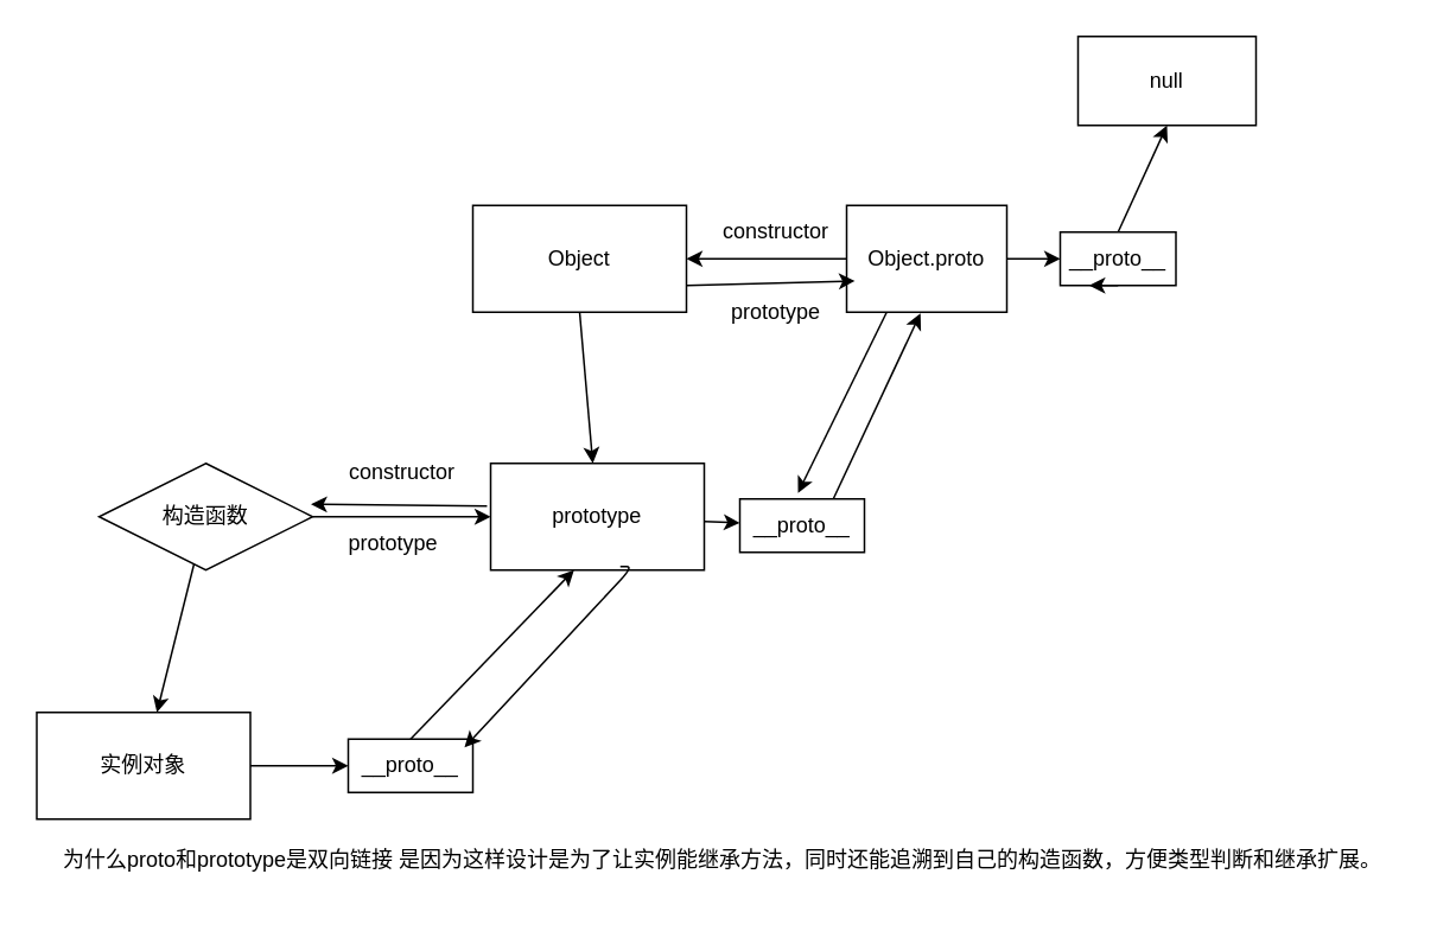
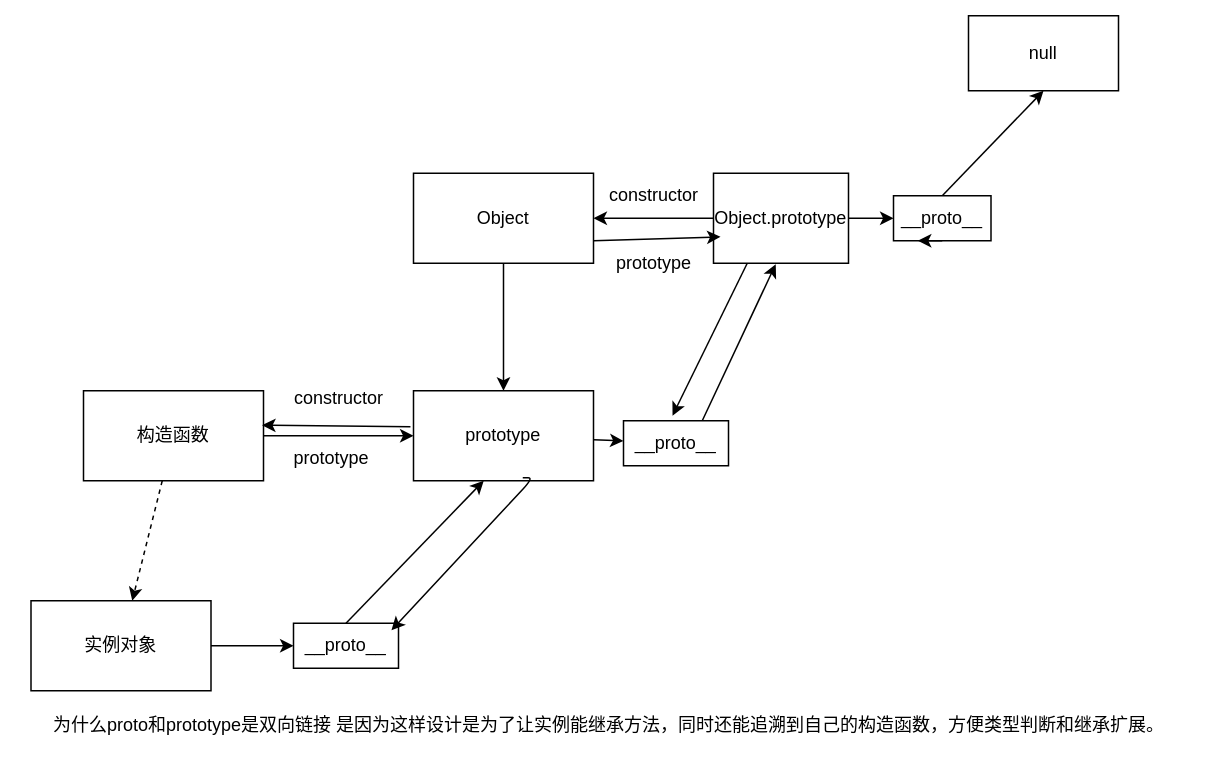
- <mxCell id="15" value="null" style="whiteSpace=wrap;html=1;" parent="1" vertex="1"><mxGeometry x="605" y="20" width="100" height="50" as="geometry" /></mxCell>
+ <mxCell id="15" value="null" style="whiteSpace=wrap;html=1;" parent="1" vertex="1"><mxGeometry x="645" y="10" width="100" height="50" as="geometry" /></mxCell>
- <mxCell id="14" value="Object" style="whiteSpace=wrap;html=1;" parent="1" vertex="1"><mxGeometry x="265" y="115" width="120" height="60" as="geometry" /></mxCell>
+ <mxCell id="14" value="Object" style="whiteSpace=wrap;html=1;" parent="1" vertex="1"><mxGeometry x="275" y="115" width="120" height="60" as="geometry" /></mxCell>
- <mxCell id="12" value="Object.proto" style="whiteSpace=wrap;html=1;" parent="1" vertex="1"><mxGeometry x="475" y="115" width="90" height="60" as="geometry" /></mxCell>
+ <mxCell id="12" value="Object.prototype" style="whiteSpace=wrap;html=1;" parent="1" vertex="1"><mxGeometry x="475" y="115" width="90" height="60" as="geometry" /></mxCell>
- <mxCell id="4" value="构造函数" style="rhombus;whiteSpace=wrap;html=1;" parent="1" vertex="1"><mxGeometry x="55" y="260" width="120" height="60" as="geometry" /></mxCell>
+ <mxCell id="4" value="构造函数" style="whiteSpace=wrap;html=1;" parent="1" vertex="1"><mxGeometry x="55" y="260" width="120" height="60" as="geometry" /></mxCell>
- <mxCell id="2" value="" style="edgeStyle=none;html=1;" parent="1" source="4" target="6" edge="1"><mxGeometry relative="1" as="geometry" /></mxCell>
+ <mxCell id="2" value="" style="edgeStyle=none;html=1;dashed=1;" parent="1" source="4" target="6" edge="1"><mxGeometry relative="1" as="geometry" /></mxCell>
